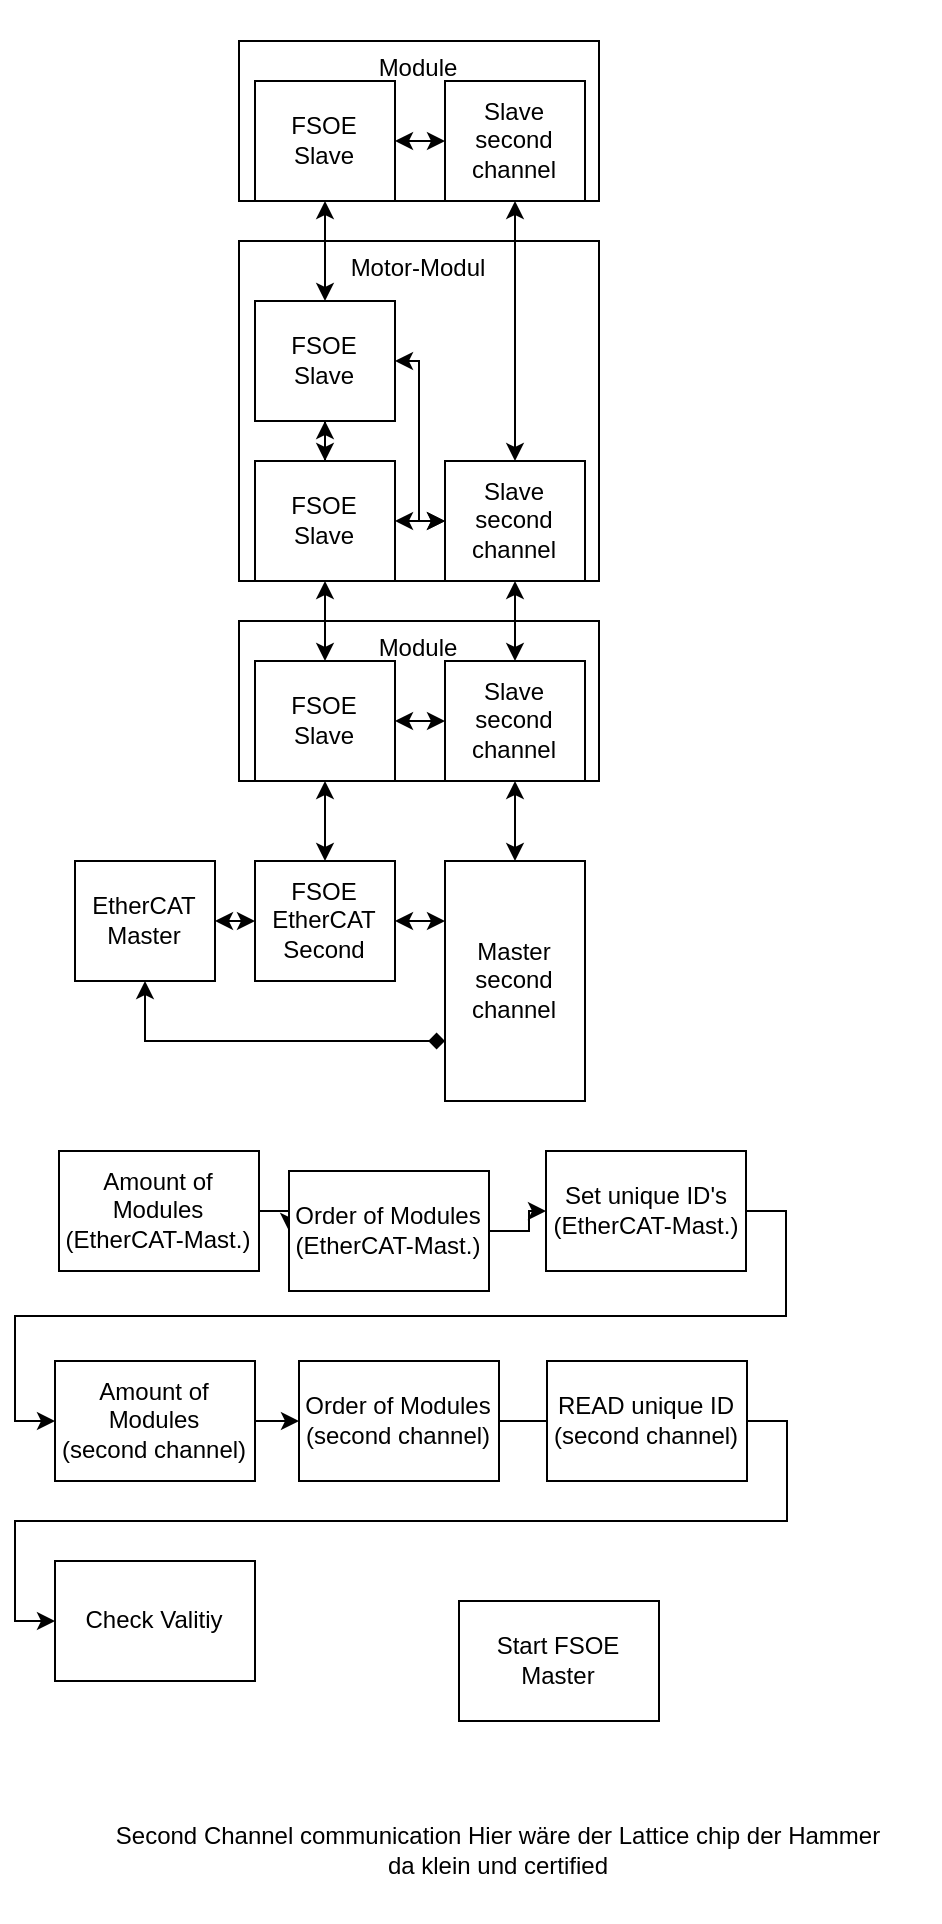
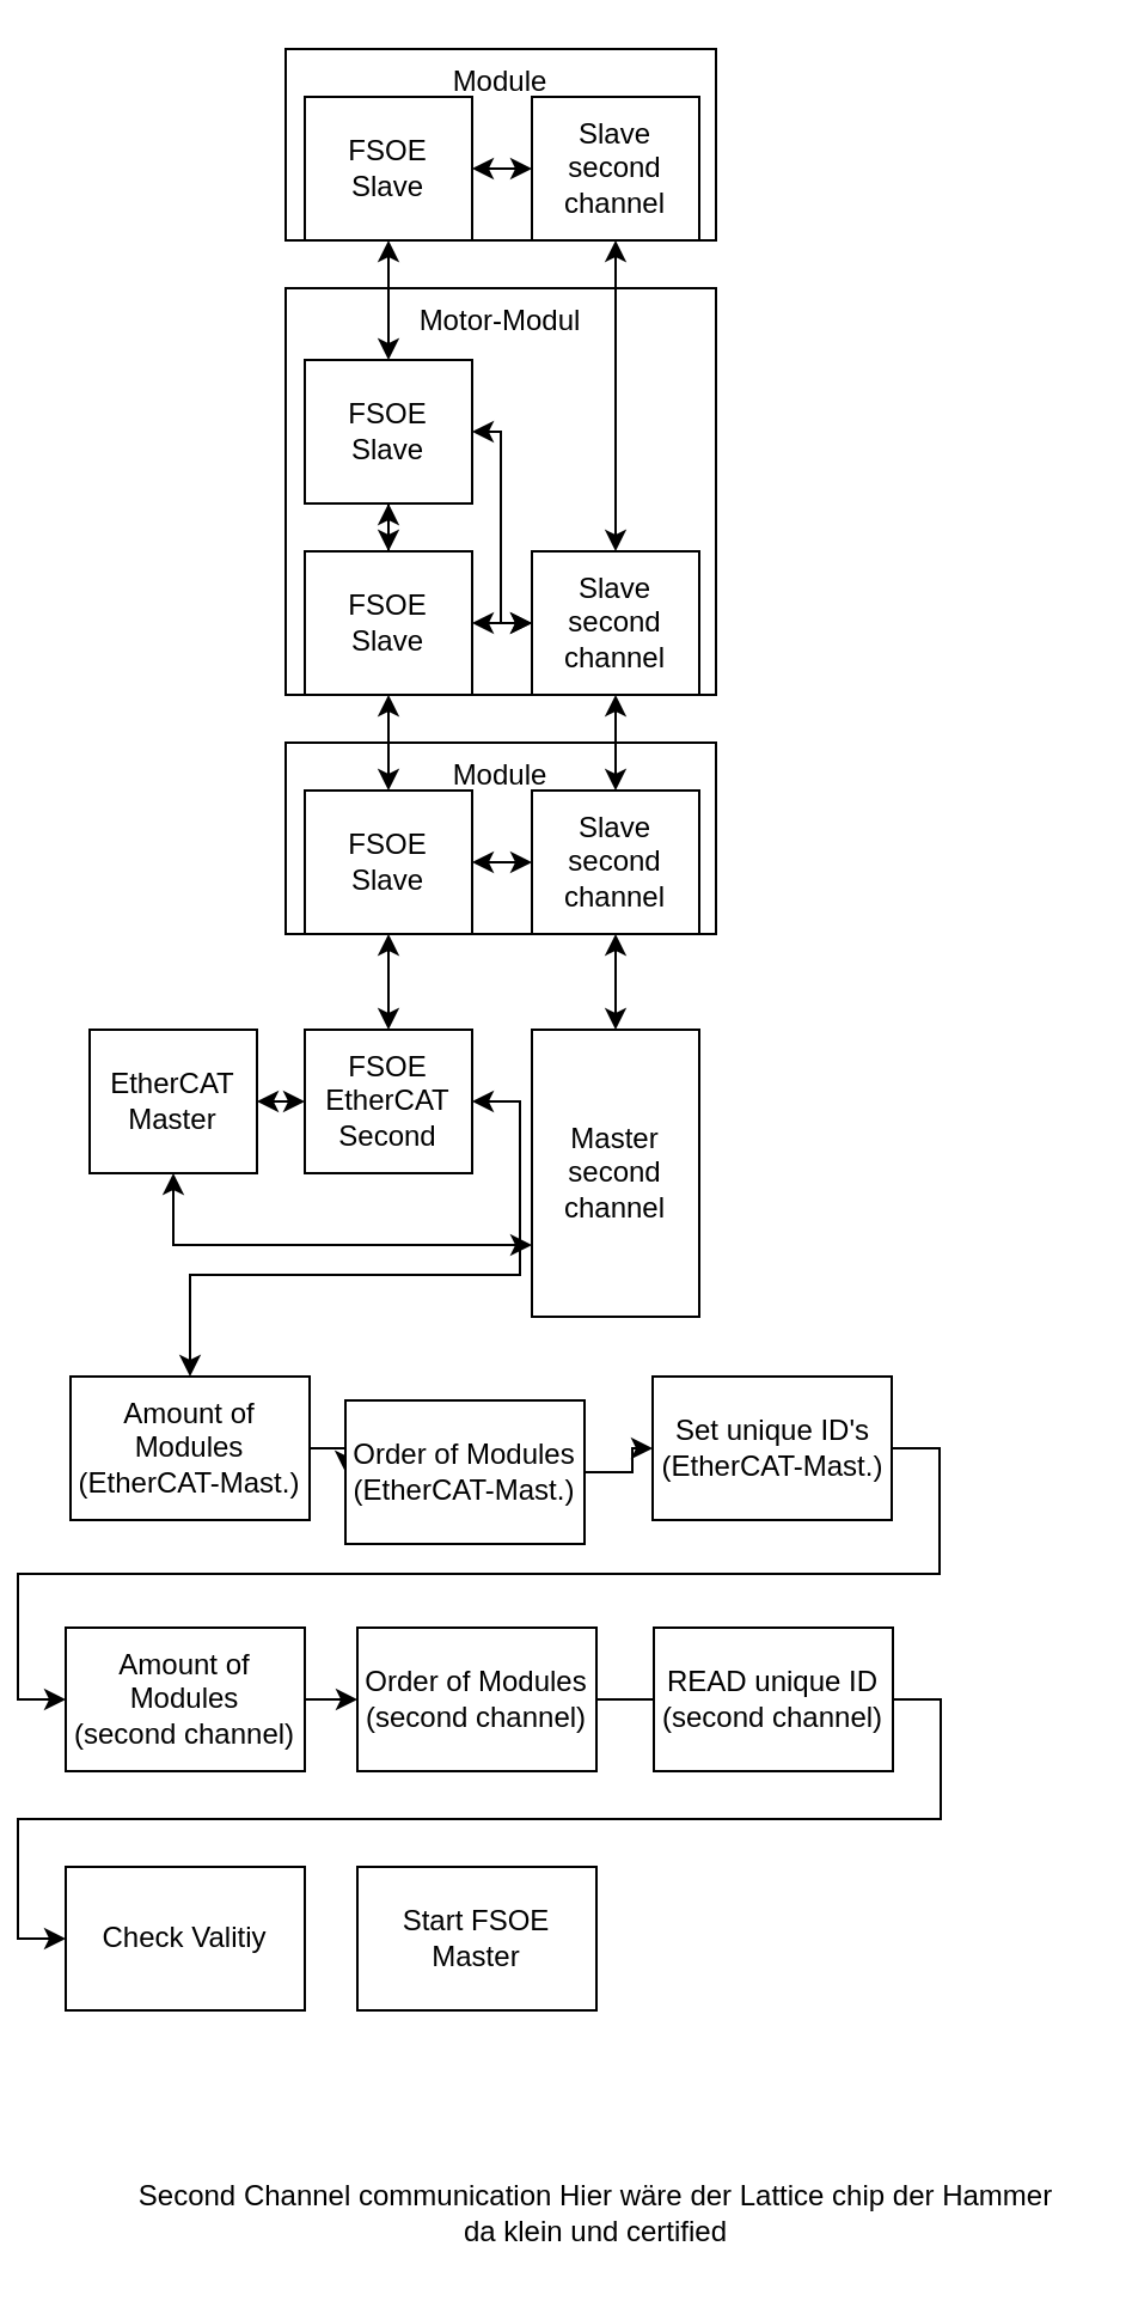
- <mxCell id="23" style="edgeStyle=orthogonalEdgeStyle;rounded=0;orthogonalLoop=1;jettySize=auto;html=1;exitX=1;exitY=0.5;exitDx=0;exitDy=0;entryX=0;entryY=0.25;entryDx=0;entryDy=0;startArrow=classic;startFill=1;" edge="1" parent="1" source="24" target="26"><mxGeometry relative="1" as="geometry" /></mxCell>
+ <mxCell id="23" style="edgeStyle=orthogonalEdgeStyle;rounded=0;orthogonalLoop=1;jettySize=auto;html=1;exitX=1;exitY=0.5;exitDx=0;exitDy=0;startArrow=classic;startFill=1;" edge="1" parent="1" source="24" target="6"><mxGeometry relative="1" as="geometry" /></mxCell>
- <mxCell id="20" style="edgeStyle=orthogonalEdgeStyle;rounded=0;orthogonalLoop=1;jettySize=auto;html=1;exitX=0.5;exitY=1;exitDx=0;exitDy=0;entryX=0;entryY=0.75;entryDx=0;entryDy=0;startArrow=classic;startFill=1;endArrow=diamond;" edge="1" parent="1" source="22" target="26"><mxGeometry relative="1" as="geometry" /></mxCell>
+ <mxCell id="20" style="edgeStyle=orthogonalEdgeStyle;rounded=0;orthogonalLoop=1;jettySize=auto;html=1;exitX=0.5;exitY=1;exitDx=0;exitDy=0;entryX=0;entryY=0.75;entryDx=0;entryDy=0;startArrow=classic;startFill=1;" edge="1" parent="1" source="22" target="26"><mxGeometry relative="1" as="geometry" /></mxCell>
- <mxCell id="43" value="Start FSOE&lt;br&gt;Master" style="rounded=0;whiteSpace=wrap;html=1;" vertex="1" parent="1"><mxGeometry x="222" y="800" width="100" height="60" as="geometry" /></mxCell>
+ <mxCell id="43" value="Start FSOE&lt;br&gt;Master" style="rounded=0;whiteSpace=wrap;html=1;" vertex="1" parent="1"><mxGeometry x="142" y="780" width="100" height="60" as="geometry" /></mxCell>
